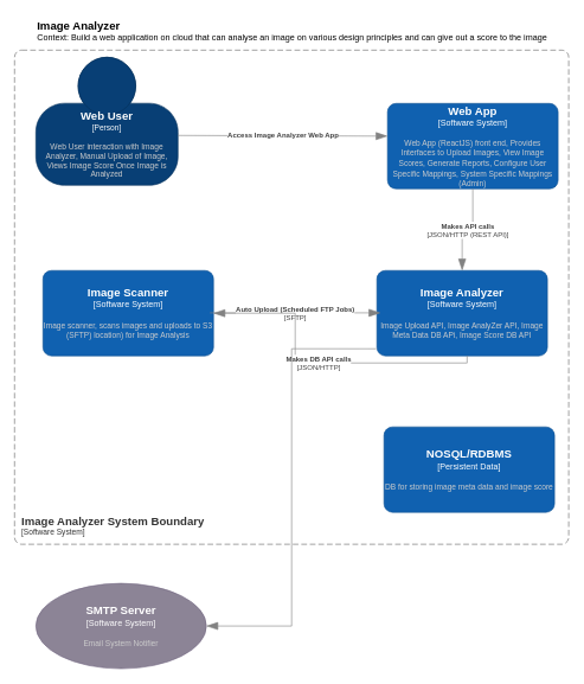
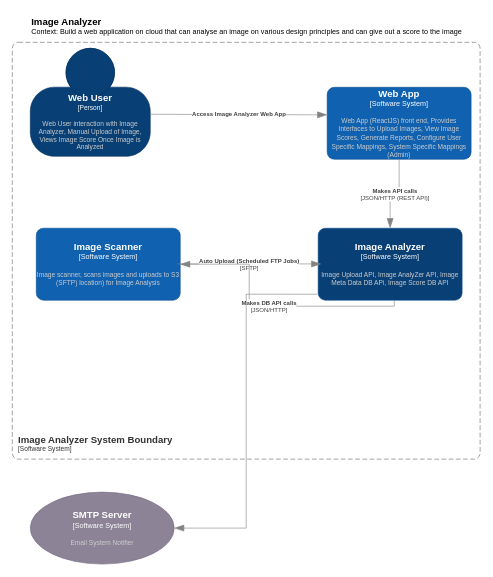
- <mxCell id="4" value="&lt;font style=&quot;font-size: 16px&quot;&gt;&lt;b&gt;Image Analyzer&lt;/b&gt;&lt;/font&gt;&lt;div&gt;[Software System]&lt;/div&gt;&lt;br&gt;&lt;div&gt;&lt;font style=&quot;font-size: 11px&quot;&gt;&lt;font color=&quot;#cccccc&quot;&gt;Image Upload API, Image AnalyZer API, Image Meta Data DB APi, Image Score DB API &lt;/font&gt;&lt;/div&gt;" style="rounded=1;whiteSpace=wrap;html=1;labelBackgroundColor=none;fillColor=#1061B0;fontColor=#ffffff;align=center;arcSize=10;strokeColor=#0D5091;metaEdit=1;resizable=0;points=[[0.25,0,0],[0.5,0,0],[0.75,0,0],[1,0.25,0],[1,0.5,0],[1,0.75,0],[0.75,1,0],[0.5,1,0],[0.25,1,0],[0,0.75,0],[0,0.5,0],[0,0.25,0]];" vertex="1" parent="1"><mxGeometry x="530" y="380" width="240" height="120" as="geometry" /></mxCell>
+ <mxCell id="4" value="&lt;font style=&quot;font-size: 16px&quot;&gt;&lt;b&gt;Image Analyzer&lt;/b&gt;&lt;/font&gt;&lt;div&gt;[Software System]&lt;/div&gt;&lt;br&gt;&lt;div&gt;&lt;font style=&quot;font-size: 11px&quot;&gt;&lt;font color=&quot;#cccccc&quot;&gt;Image Upload API, Image AnalyZer API, Image Meta Data DB APi, Image Score DB API &lt;/font&gt;&lt;/div&gt;" style="rounded=1;whiteSpace=wrap;html=1;labelBackgroundColor=none;fillColor=#083f75;fontColor=#ffffff;align=center;arcSize=10;strokeColor=#0D5091;metaEdit=1;resizable=0;points=[[0.25,0,0],[0.5,0,0],[0.75,0,0],[1,0.25,0],[1,0.5,0],[1,0.75,0],[0.75,1,0],[0.5,1,0],[0.25,1,0],[0,0.75,0],[0,0.5,0],[0,0.25,0]];" vertex="1" parent="1"><mxGeometry x="530" y="380" width="240" height="120" as="geometry" /></mxCell>
- <mxCell id="10" value="&lt;font style=&quot;font-size: 16px&quot;&gt;&lt;b&gt;NOSQL/RDBMS&lt;/b&gt;&lt;/font&gt;&lt;div&gt;[Persistent Data]&lt;/div&gt;&lt;br&gt;&lt;div&gt;&lt;font style=&quot;font-size: 11px&quot;&gt;&lt;font color=&quot;#cccccc&quot;&gt;DB for storing image meta data and image score&lt;/font&gt;&lt;/div&gt;" style="rounded=1;whiteSpace=wrap;html=1;labelBackgroundColor=none;fillColor=#1061B0;fontColor=#ffffff;align=center;arcSize=10;strokeColor=#0D5091;metaEdit=1;resizable=0;points=[[0.25,0,0],[0.5,0,0],[0.75,0,0],[1,0.25,0],[1,0.5,0],[1,0.75,0],[0.75,1,0],[0.5,1,0],[0.25,1,0],[0,0.75,0],[0,0.5,0],[0,0.25,0]];" vertex="1" parent="1"><mxGeometry x="540" y="600" width="240" height="120" as="geometry" /></mxCell>
